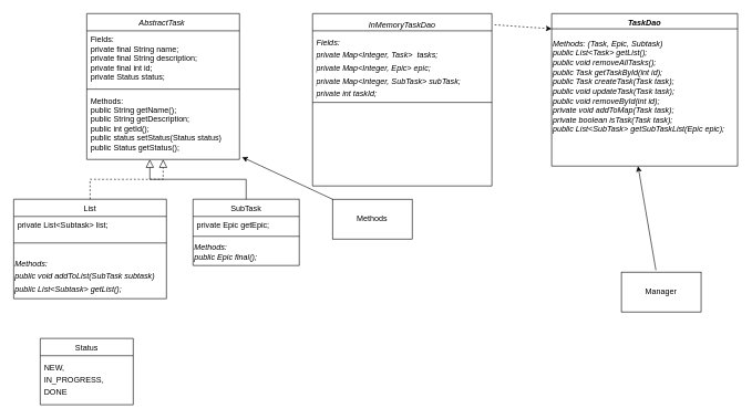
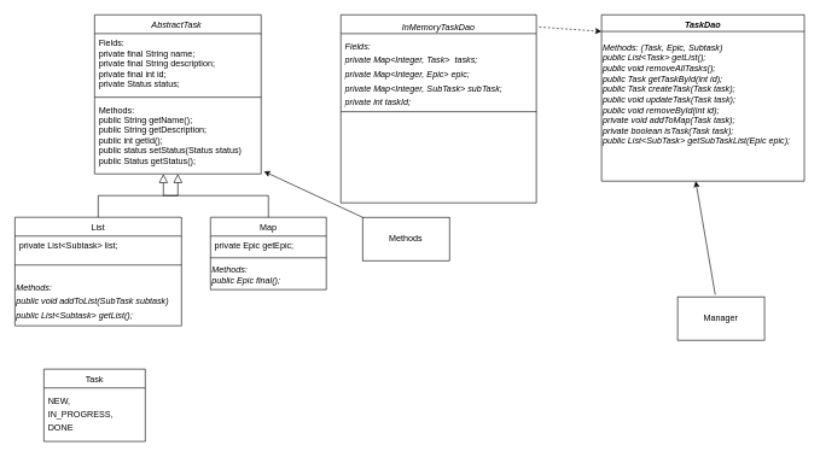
- <mxCell id="10" value="" style="endArrow=block;endSize=10;endFill=0;shadow=0;strokeWidth=1;rounded=0;edgeStyle=elbowEdgeStyle;elbow=vertical;dashed=1;" parent="1" source="6" target="2" edge="1"><mxGeometry width="160" relative="1" as="geometry"><mxPoint x="90" y="103" as="sourcePoint" /><mxPoint x="90" y="103" as="targetPoint" /></mxGeometry></mxCell>
+ <mxCell id="10" value="" style="endArrow=block;endSize=10;endFill=0;shadow=0;strokeWidth=1;rounded=0;edgeStyle=elbowEdgeStyle;elbow=vertical;" parent="1" source="6" target="2" edge="1"><mxGeometry width="160" relative="1" as="geometry"><mxPoint x="90" y="103" as="sourcePoint" /><mxPoint x="90" y="103" as="targetPoint" /></mxGeometry></mxCell>
- <mxCell id="11" value="SubTask" style="swimlane;fontStyle=0;align=center;verticalAlign=top;childLayout=stackLayout;horizontal=1;startSize=26;horizontalStack=0;resizeParent=1;resizeLast=0;collapsible=1;marginBottom=0;rounded=0;shadow=0;strokeWidth=1;" parent="1" vertex="1"><mxGeometry x="290" y="300" width="160" height="100" as="geometry"><mxRectangle x="340" y="380" width="170" height="26" as="alternateBounds" /></mxGeometry></mxCell>
+ <mxCell id="11" value="Map" style="swimlane;fontStyle=0;align=center;verticalAlign=top;childLayout=stackLayout;horizontal=1;startSize=26;horizontalStack=0;resizeParent=1;resizeLast=0;collapsible=1;marginBottom=0;rounded=0;shadow=0;strokeWidth=1;" parent="1" vertex="1"><mxGeometry x="290" y="300" width="160" height="100" as="geometry"><mxRectangle x="340" y="380" width="170" height="26" as="alternateBounds" /></mxGeometry></mxCell>
- <mxCell id="20" value="&lt;font style=&quot;font-size: 12px;&quot;&gt;Status&lt;/font&gt;" style="swimlane;fontStyle=0;childLayout=stackLayout;horizontal=1;startSize=26;fillColor=none;horizontalStack=0;resizeParent=1;resizeParentMax=0;resizeLast=0;collapsible=1;marginBottom=0;whiteSpace=wrap;html=1;fontSize=16;" parent="1" vertex="1"><mxGeometry x="60" y="510" width="140" height="100" as="geometry" /></mxCell>
+ <mxCell id="20" value="&lt;font style=&quot;font-size: 12px;&quot;&gt;Task&lt;/font&gt;" style="swimlane;fontStyle=0;childLayout=stackLayout;horizontal=1;startSize=26;fillColor=none;horizontalStack=0;resizeParent=1;resizeParentMax=0;resizeLast=0;collapsible=1;marginBottom=0;whiteSpace=wrap;html=1;fontSize=16;" parent="1" vertex="1"><mxGeometry x="60" y="510" width="140" height="100" as="geometry" /></mxCell>
